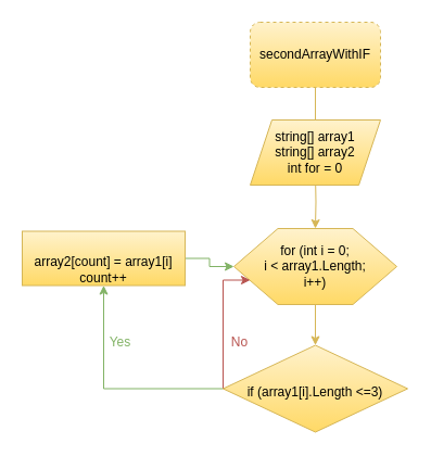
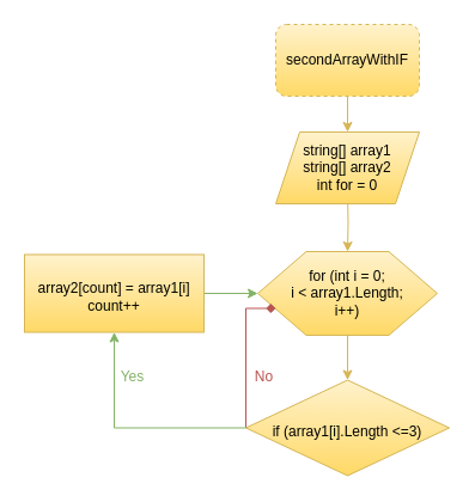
- <mxCell id="2" value="" style="edgeStyle=orthogonalEdgeStyle;rounded=0;orthogonalLoop=1;jettySize=auto;html=1;fillColor=#fff2cc;strokeColor=#d6b656;gradientColor=#ffd966;endArrow=none;" edge="1" parent="1" source="3" target="5"><mxGeometry relative="1" as="geometry" /></mxCell>
+ <mxCell id="2" value="" style="edgeStyle=orthogonalEdgeStyle;rounded=0;orthogonalLoop=1;jettySize=auto;html=1;fillColor=#fff2cc;strokeColor=#d6b656;gradientColor=#ffd966;" edge="1" parent="1" source="3" target="5"><mxGeometry relative="1" as="geometry" /></mxCell>
- <mxCell id="12" value="&lt;br&gt;array2[count] = array1[i]&lt;br&gt;count++" style="whiteSpace=wrap;html=1;verticalAlign=top;arcSize=6;fillColor=#fff2cc;strokeColor=#d6b656;gradientColor=#ffd966;" vertex="1" parent="1"><mxGeometry x="20" y="212.5" width="150" height="50" as="geometry" /></mxCell>
+ <mxCell id="12" value="&lt;br&gt;array2[count] = array1[i]&lt;br&gt;count++" style="whiteSpace=wrap;html=1;verticalAlign=top;arcSize=6;fillColor=#fff2cc;strokeColor=#d6b656;gradientColor=#ffd966;" vertex="1" parent="1"><mxGeometry x="20" y="212.5" width="150" height="65" as="geometry" /></mxCell>
- <mxCell id="9" style="edgeStyle=orthogonalEdgeStyle;rounded=0;orthogonalLoop=1;jettySize=auto;html=1;exitX=0;exitY=0.5;exitDx=0;exitDy=0;entryX=0;entryY=0.75;entryDx=0;entryDy=0;fillColor=#f8cecc;strokeColor=#b85450;gradientColor=#ea6b66;" edge="1" parent="1" source="10" target="13"><mxGeometry relative="1" as="geometry"><Array as="points"><mxPoint x="205" y="258" /></Array></mxGeometry></mxCell>
+ <mxCell id="9" style="edgeStyle=orthogonalEdgeStyle;rounded=0;orthogonalLoop=1;jettySize=auto;html=1;exitX=0;exitY=0.5;exitDx=0;exitDy=0;entryX=0;entryY=0.75;entryDx=0;entryDy=0;fillColor=#f8cecc;strokeColor=#b85450;gradientColor=#ea6b66;endArrow=diamond;" edge="1" parent="1" source="10" target="13"><mxGeometry relative="1" as="geometry"><Array as="points"><mxPoint x="205" y="258" /></Array></mxGeometry></mxCell>
